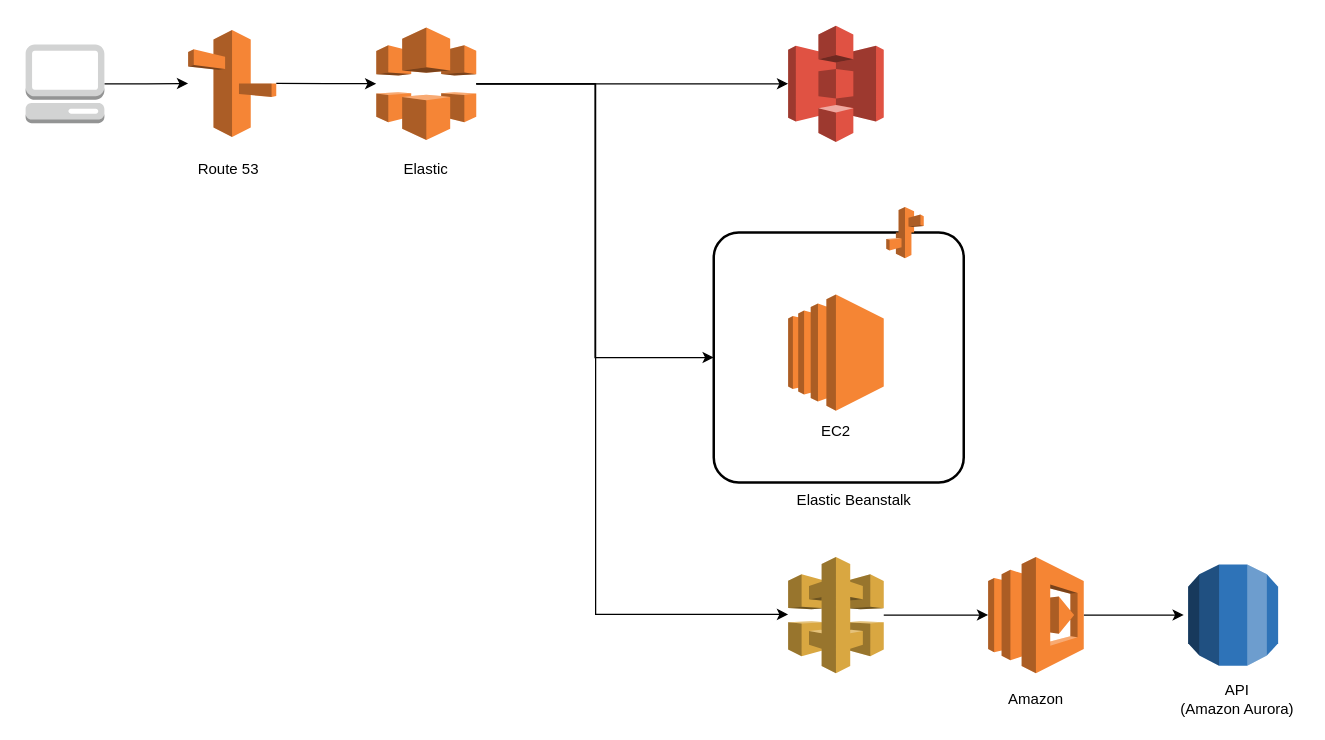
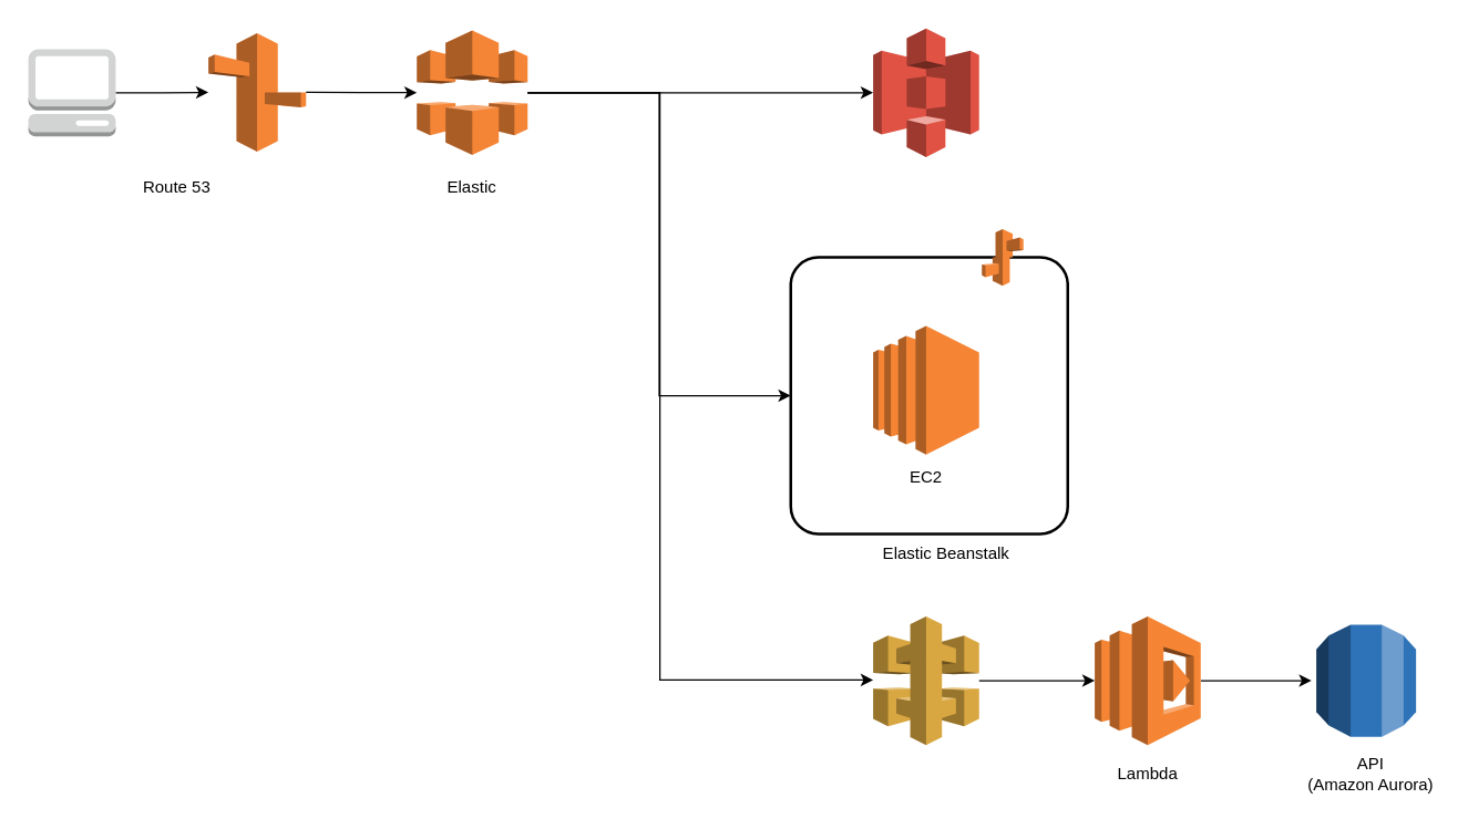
- <mxCell id="19" value="Route 53" style="text;html=1;strokeColor=none;fillColor=none;align=center;verticalAlign=middle;whiteSpace=wrap;rounded=0;" vertex="1" parent="1"><mxGeometry x="150" y="125" width="65" height="20" as="geometry" /></mxCell>
+ <mxCell id="19" value="Route 53" style="text;html=1;strokeColor=none;fillColor=none;align=center;verticalAlign=middle;whiteSpace=wrap;rounded=0;" vertex="1" parent="1"><mxGeometry x="95" y="125" width="65" height="20" as="geometry" /></mxCell>
- <mxCell id="23" value="Amazon" style="text;html=1;strokeColor=none;fillColor=none;align=center;verticalAlign=middle;whiteSpace=wrap;rounded=0;" vertex="1" parent="1"><mxGeometry x="796" y="549.333" width="65" height="20" as="geometry" /></mxCell>
+ <mxCell id="23" value="Lambda" style="text;html=1;strokeColor=none;fillColor=none;align=center;verticalAlign=middle;whiteSpace=wrap;rounded=0;" vertex="1" parent="1"><mxGeometry x="796" y="549.333" width="65" height="20" as="geometry" /></mxCell>
